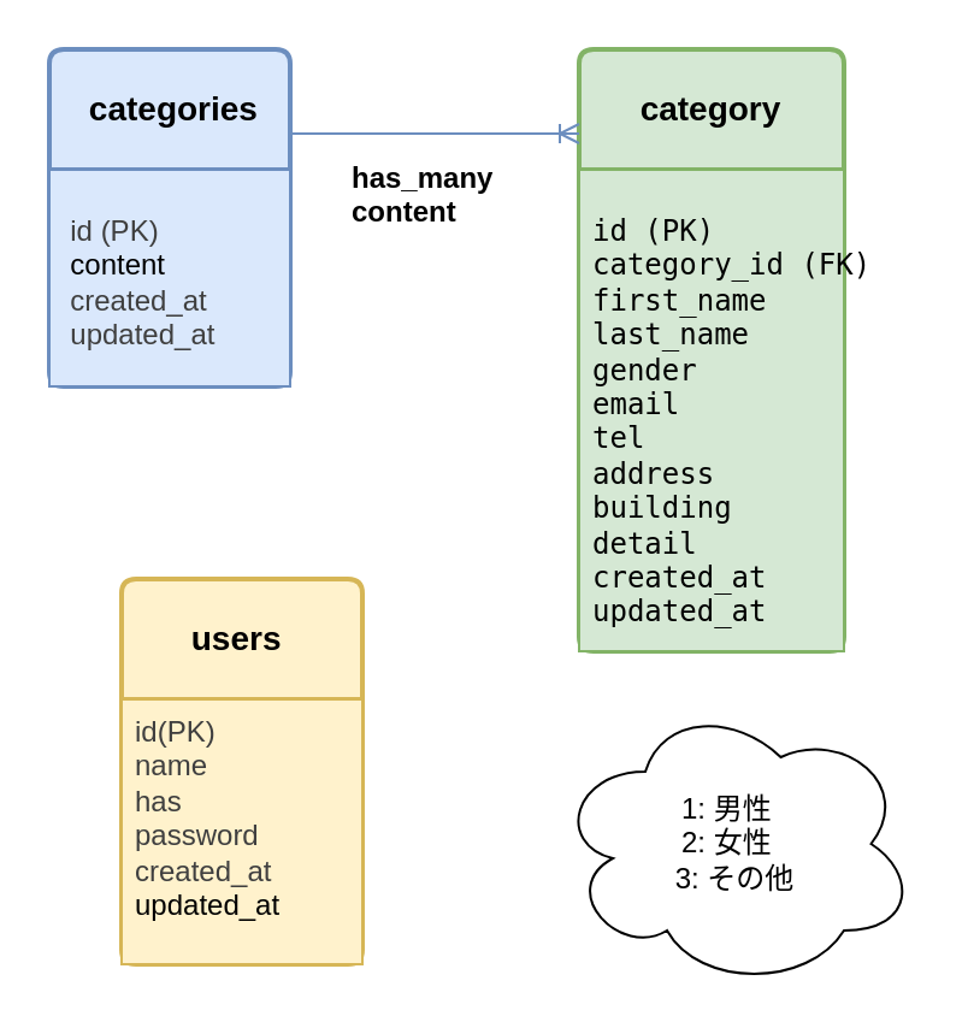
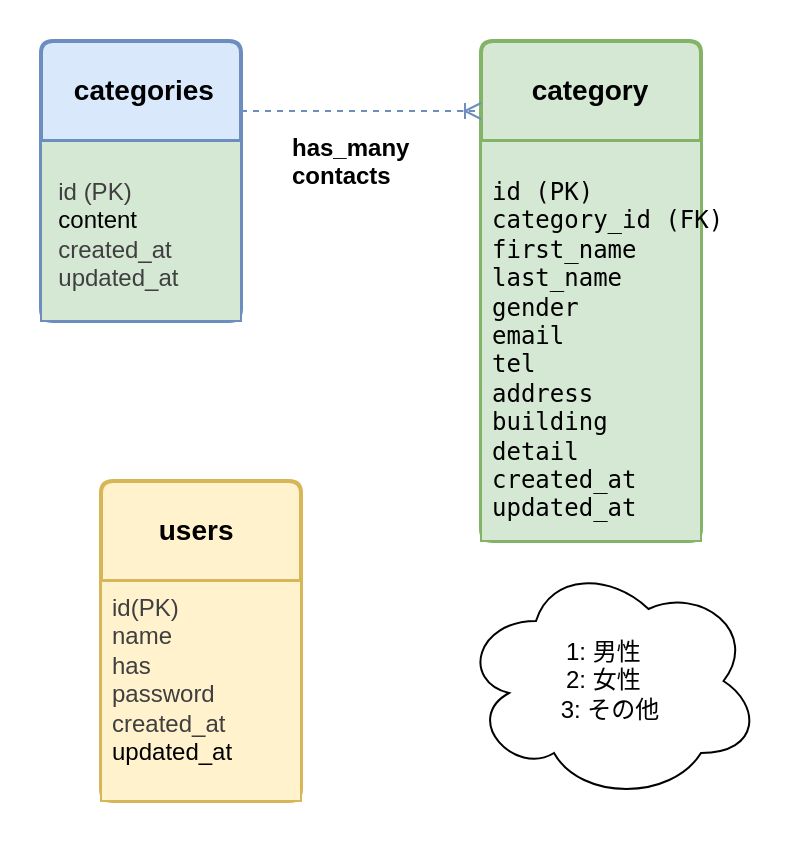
- <mxCell id="10" value="" style="edgeStyle=entityRelationEdgeStyle;fontSize=12;html=1;endArrow=ERoneToMany;exitX=1;exitY=0.25;exitDx=0;exitDy=0;entryX=0;entryY=0.14;entryDx=0;entryDy=0;entryPerimeter=0;fillColor=#dae8fc;strokeColor=#6c8ebf;" edge="1" parent="1" source="6" target="4"><mxGeometry width="100" height="100" relative="1" as="geometry"><mxPoint x="120" y="370" as="sourcePoint" /><mxPoint x="230" y="55" as="targetPoint" /><Array as="points"><mxPoint x="230" y="55" /></Array></mxGeometry></mxCell>
+ <mxCell id="10" value="" style="edgeStyle=entityRelationEdgeStyle;fontSize=12;html=1;endArrow=ERoneToMany;exitX=1;exitY=0.25;exitDx=0;exitDy=0;entryX=0;entryY=0.14;entryDx=0;entryDy=0;entryPerimeter=0;fillColor=#dae8fc;strokeColor=#6c8ebf;dashed=1;" edge="1" parent="1" source="6" target="4"><mxGeometry width="100" height="100" relative="1" as="geometry"><mxPoint x="120" y="370" as="sourcePoint" /><mxPoint x="230" y="55" as="targetPoint" /><Array as="points"><mxPoint x="230" y="55" /></Array></mxGeometry></mxCell>
- <mxCell id="12" value="&lt;b&gt;has_many&lt;/b&gt;&lt;div&gt;&lt;b&gt;content&lt;/b&gt;&lt;/div&gt;" style="text;strokeColor=none;fillColor=none;spacingLeft=4;spacingRight=4;overflow=hidden;rotatable=0;points=[[0,0.5],[1,0.5]];portConstraint=eastwest;fontSize=12;whiteSpace=wrap;html=1;" vertex="1" parent="1"><mxGeometry x="140" y="60" width="70" height="40" as="geometry" /></mxCell>
+ <mxCell id="12" value="&lt;b&gt;has_many&lt;/b&gt;&lt;div&gt;&lt;b&gt;contacts&lt;/b&gt;&lt;/div&gt;" style="text;strokeColor=none;fillColor=none;spacingLeft=4;spacingRight=4;overflow=hidden;rotatable=0;points=[[0,0.5],[1,0.5]];portConstraint=eastwest;fontSize=12;whiteSpace=wrap;html=1;" vertex="1" parent="1"><mxGeometry x="140" y="60" width="70" height="40" as="geometry" /></mxCell>
- <mxCell id="7" value="&lt;pre&gt;&lt;div style=&quot;text-align: justify;&quot;&gt;&lt;span style=&quot;color: rgb(63, 63, 63); white-space-collapse: collapse;&quot;&gt;&lt;font style=&quot;&quot; face=&quot;Helvetica&quot;&gt;id (PK)&amp;nbsp; &amp;nbsp;&amp;nbsp;&lt;/font&gt;&lt;/span&gt;&lt;/div&gt;&lt;div style=&quot;text-align: justify;&quot;&gt;&lt;font style=&quot;&quot; face=&quot;Helvetica&quot;&gt;content&lt;/font&gt;&lt;/div&gt;&lt;div style=&quot;text-align: justify;&quot;&gt;&lt;span style=&quot;color: rgb(63, 63, 63); white-space-collapse: collapse;&quot;&gt;&lt;font face=&quot;Helvetica&quot;&gt;created_at&amp;nbsp; &amp;nbsp; &amp;nbsp; &amp;nbsp; &amp;nbsp;&lt;/font&gt;&lt;/span&gt;&lt;/div&gt;&lt;div style=&quot;text-align: justify;&quot;&gt;&lt;span style=&quot;color: rgb(63, 63, 63); white-space-collapse: collapse;&quot;&gt;&lt;font style=&quot;&quot; face=&quot;Helvetica&quot;&gt;updated_at&lt;/font&gt;&lt;/span&gt;&lt;/div&gt;&lt;/pre&gt;" style="align=center;strokeColor=#6c8ebf;fillColor=#dae8fc;spacingLeft=4;fontSize=12;verticalAlign=top;resizable=0;rotatable=0;part=1;html=1;labelBackgroundColor=none;" vertex="1" parent="6"><mxGeometry y="50" width="100" height="90" as="geometry" /></mxCell>
+ <mxCell id="7" value="&lt;pre&gt;&lt;div style=&quot;text-align: justify;&quot;&gt;&lt;span style=&quot;color: rgb(63, 63, 63); white-space-collapse: collapse;&quot;&gt;&lt;font style=&quot;&quot; face=&quot;Helvetica&quot;&gt;id (PK)&amp;nbsp; &amp;nbsp;&amp;nbsp;&lt;/font&gt;&lt;/span&gt;&lt;/div&gt;&lt;div style=&quot;text-align: justify;&quot;&gt;&lt;font style=&quot;&quot; face=&quot;Helvetica&quot;&gt;content&lt;/font&gt;&lt;/div&gt;&lt;div style=&quot;text-align: justify;&quot;&gt;&lt;span style=&quot;color: rgb(63, 63, 63); white-space-collapse: collapse;&quot;&gt;&lt;font face=&quot;Helvetica&quot;&gt;created_at&amp;nbsp; &amp;nbsp; &amp;nbsp; &amp;nbsp; &amp;nbsp;&lt;/font&gt;&lt;/span&gt;&lt;/div&gt;&lt;div style=&quot;text-align: justify;&quot;&gt;&lt;span style=&quot;color: rgb(63, 63, 63); white-space-collapse: collapse;&quot;&gt;&lt;font style=&quot;&quot; face=&quot;Helvetica&quot;&gt;updated_at&lt;/font&gt;&lt;/span&gt;&lt;/div&gt;&lt;/pre&gt;" style="align=center;strokeColor=#6c8ebf;fillColor=#d5e8d4;spacingLeft=4;fontSize=12;verticalAlign=top;resizable=0;rotatable=0;part=1;html=1;labelBackgroundColor=none;" vertex="1" parent="6"><mxGeometry y="50" width="100" height="90" as="geometry" /></mxCell>
- <mxCell id="11" value="&lt;div&gt;&lt;font color=&quot;#000000&quot;&gt;1: 男性&amp;nbsp;&amp;nbsp;&lt;/font&gt;&lt;/div&gt;&lt;div&gt;&lt;font color=&quot;#000000&quot;&gt;2: 女性&amp;nbsp;&amp;nbsp;&lt;/font&gt;&lt;/div&gt;&lt;div&gt;&lt;font color=&quot;#000000&quot;&gt;3: その他&lt;/font&gt;&lt;/div&gt;" style="ellipse;shape=cloud;whiteSpace=wrap;html=1;align=center;" vertex="1" parent="1"><mxGeometry x="230" y="290" width="150" height="120" as="geometry" /></mxCell>
+ <mxCell id="11" value="&lt;div&gt;&lt;font color=&quot;#000000&quot;&gt;1: 男性&amp;nbsp;&amp;nbsp;&lt;/font&gt;&lt;/div&gt;&lt;div&gt;&lt;font color=&quot;#000000&quot;&gt;2: 女性&amp;nbsp;&amp;nbsp;&lt;/font&gt;&lt;/div&gt;&lt;div&gt;&lt;font color=&quot;#000000&quot;&gt;3: その他&lt;/font&gt;&lt;/div&gt;" style="ellipse;shape=cloud;whiteSpace=wrap;html=1;align=center;" vertex="1" parent="1"><mxGeometry x="230" y="280" width="150" height="120" as="geometry" /></mxCell>
